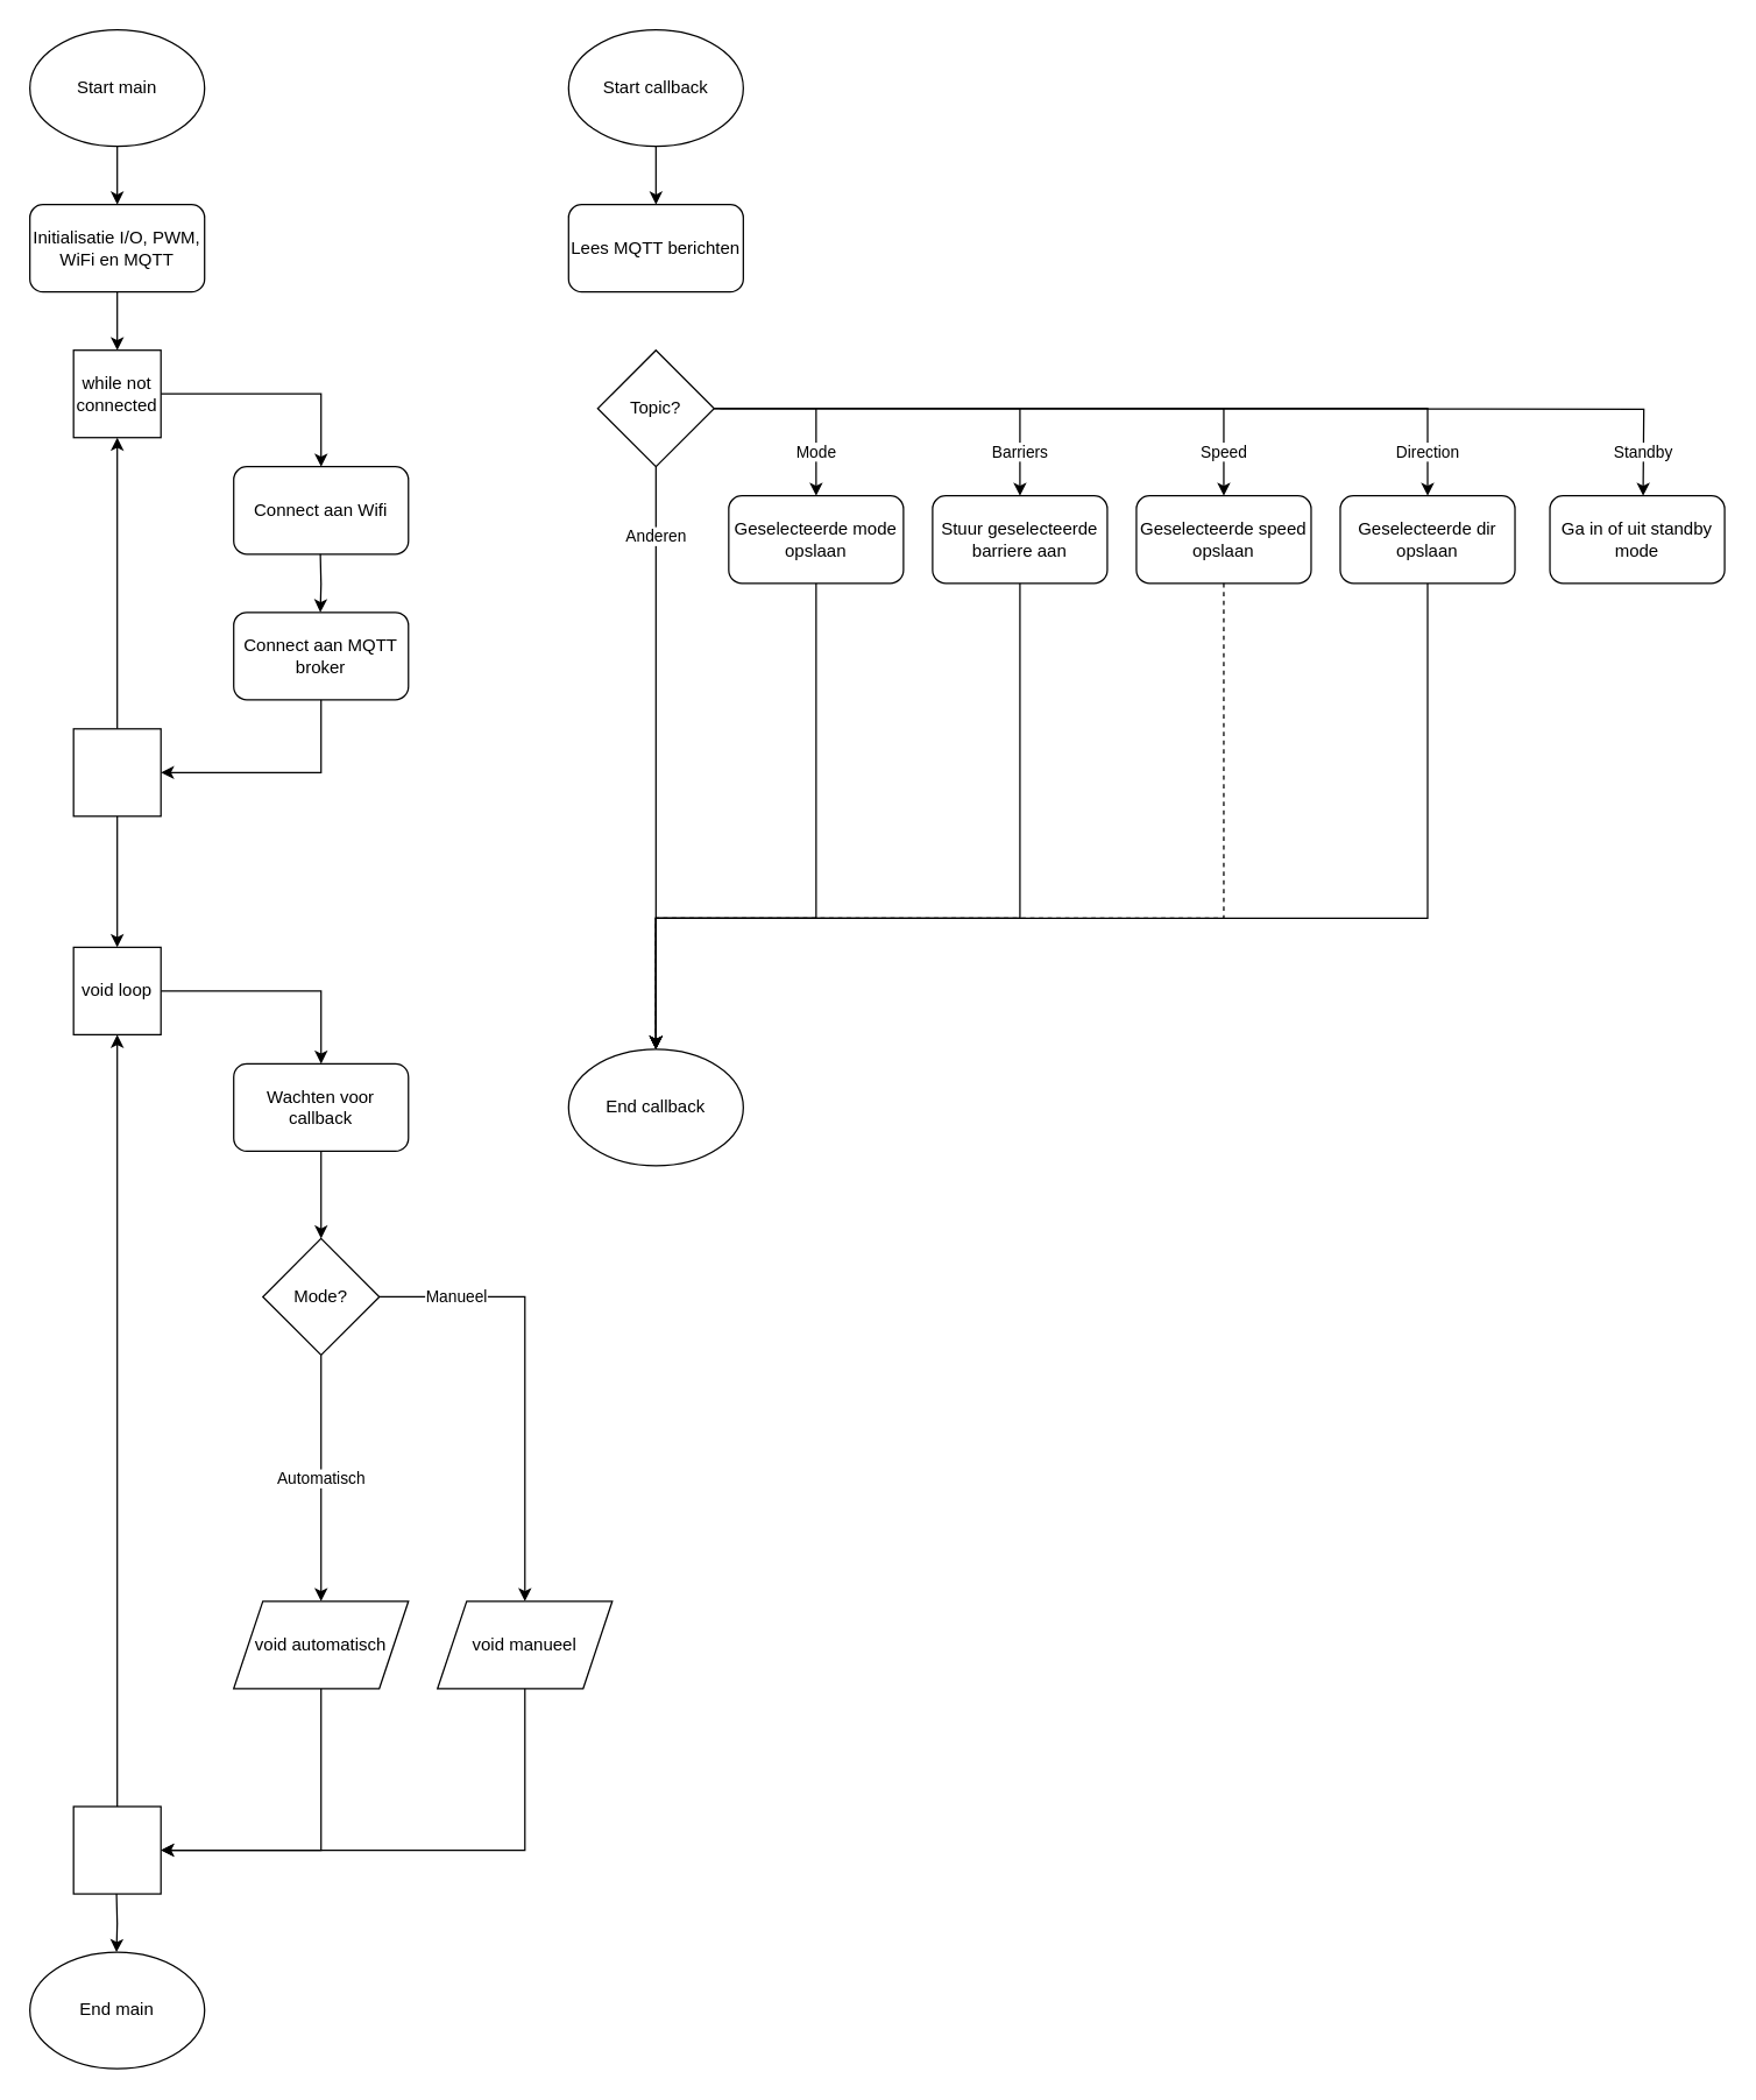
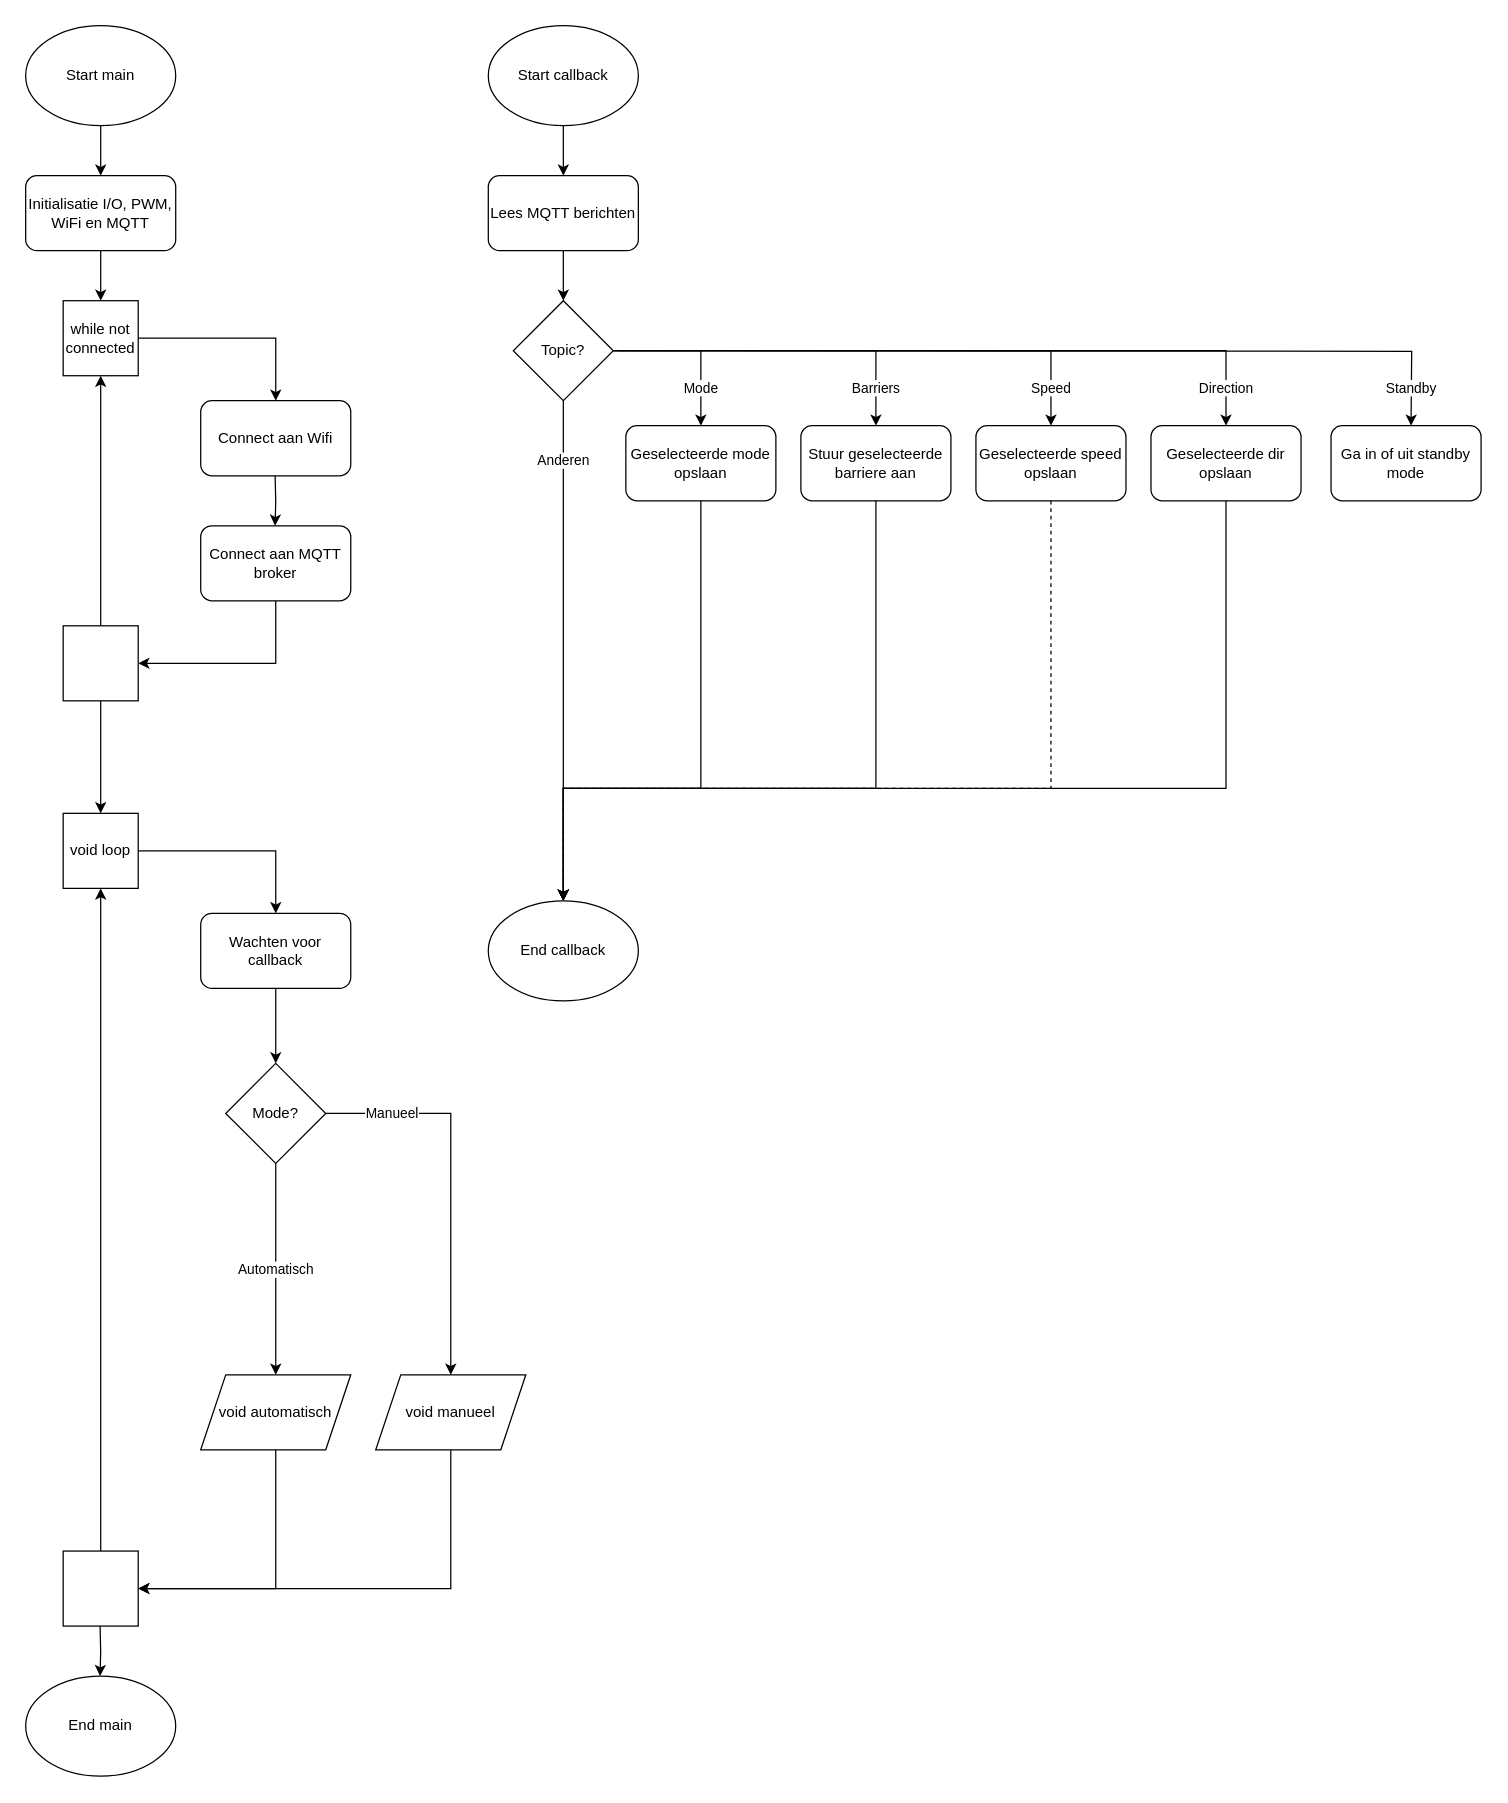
+ <mxCell id="25" value="" style="edgeStyle=orthogonalEdgeStyle;rounded=0;orthogonalLoop=1;jettySize=auto;html=1;" parent="1" source="26" target="31" edge="1"><mxGeometry relative="1" as="geometry" /></mxCell>
